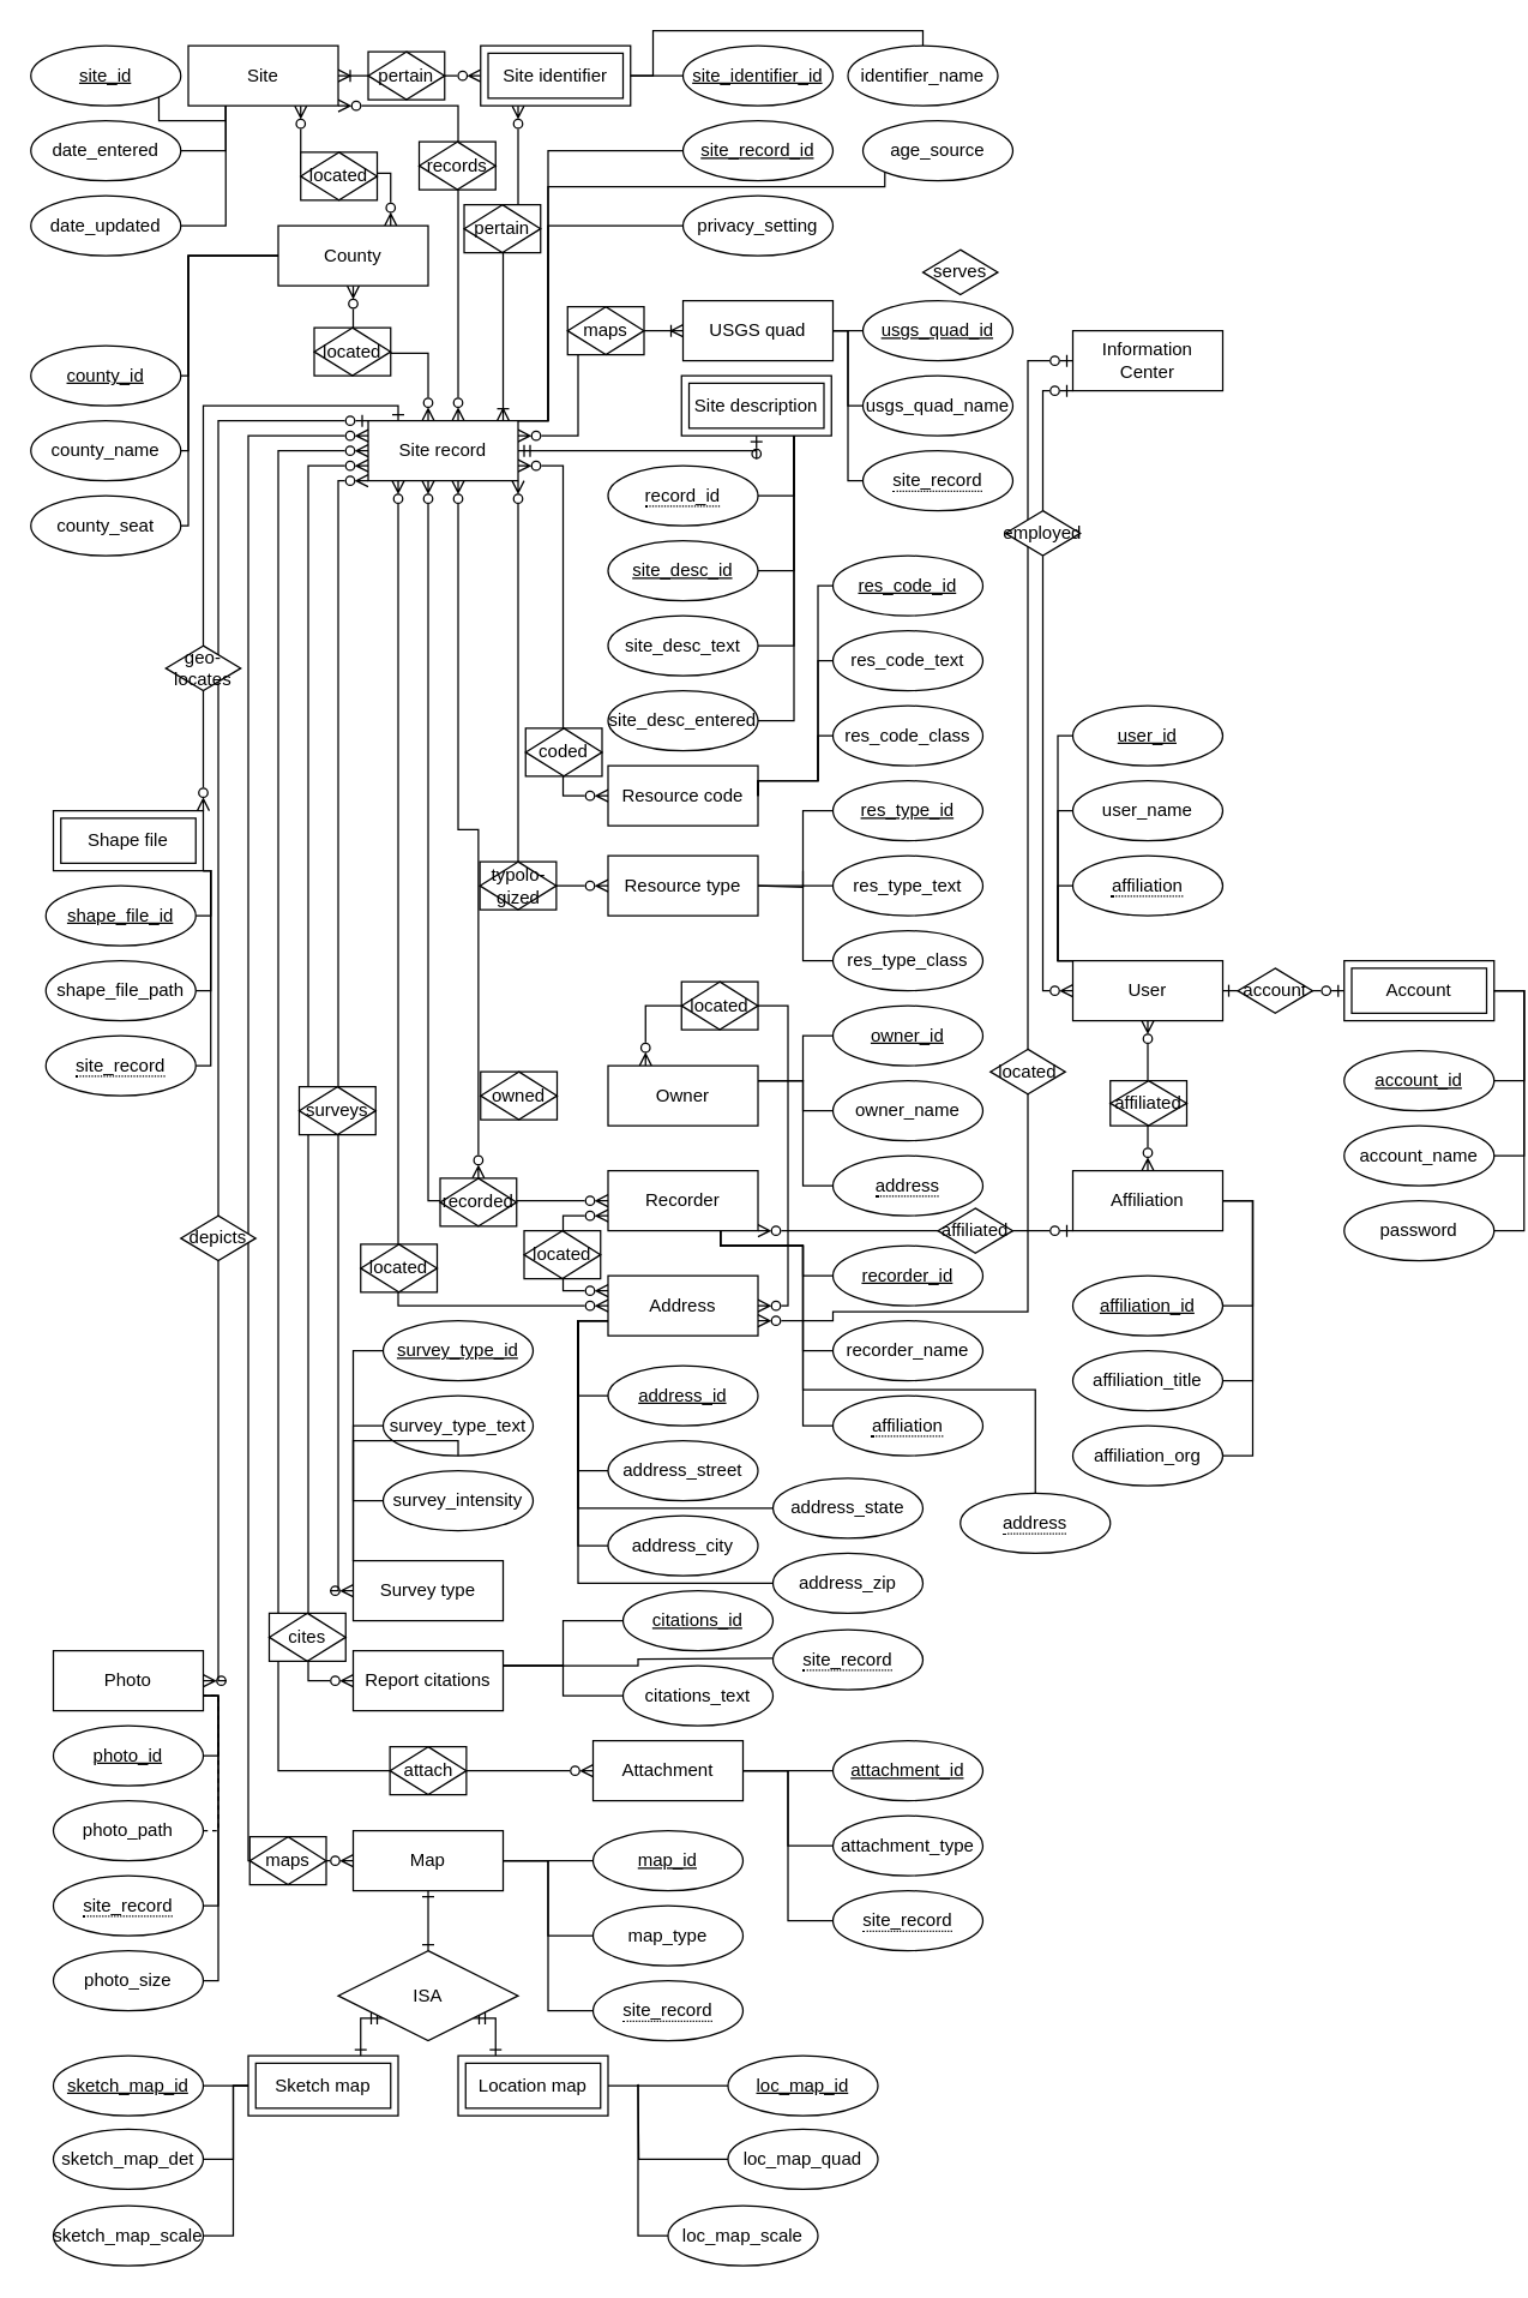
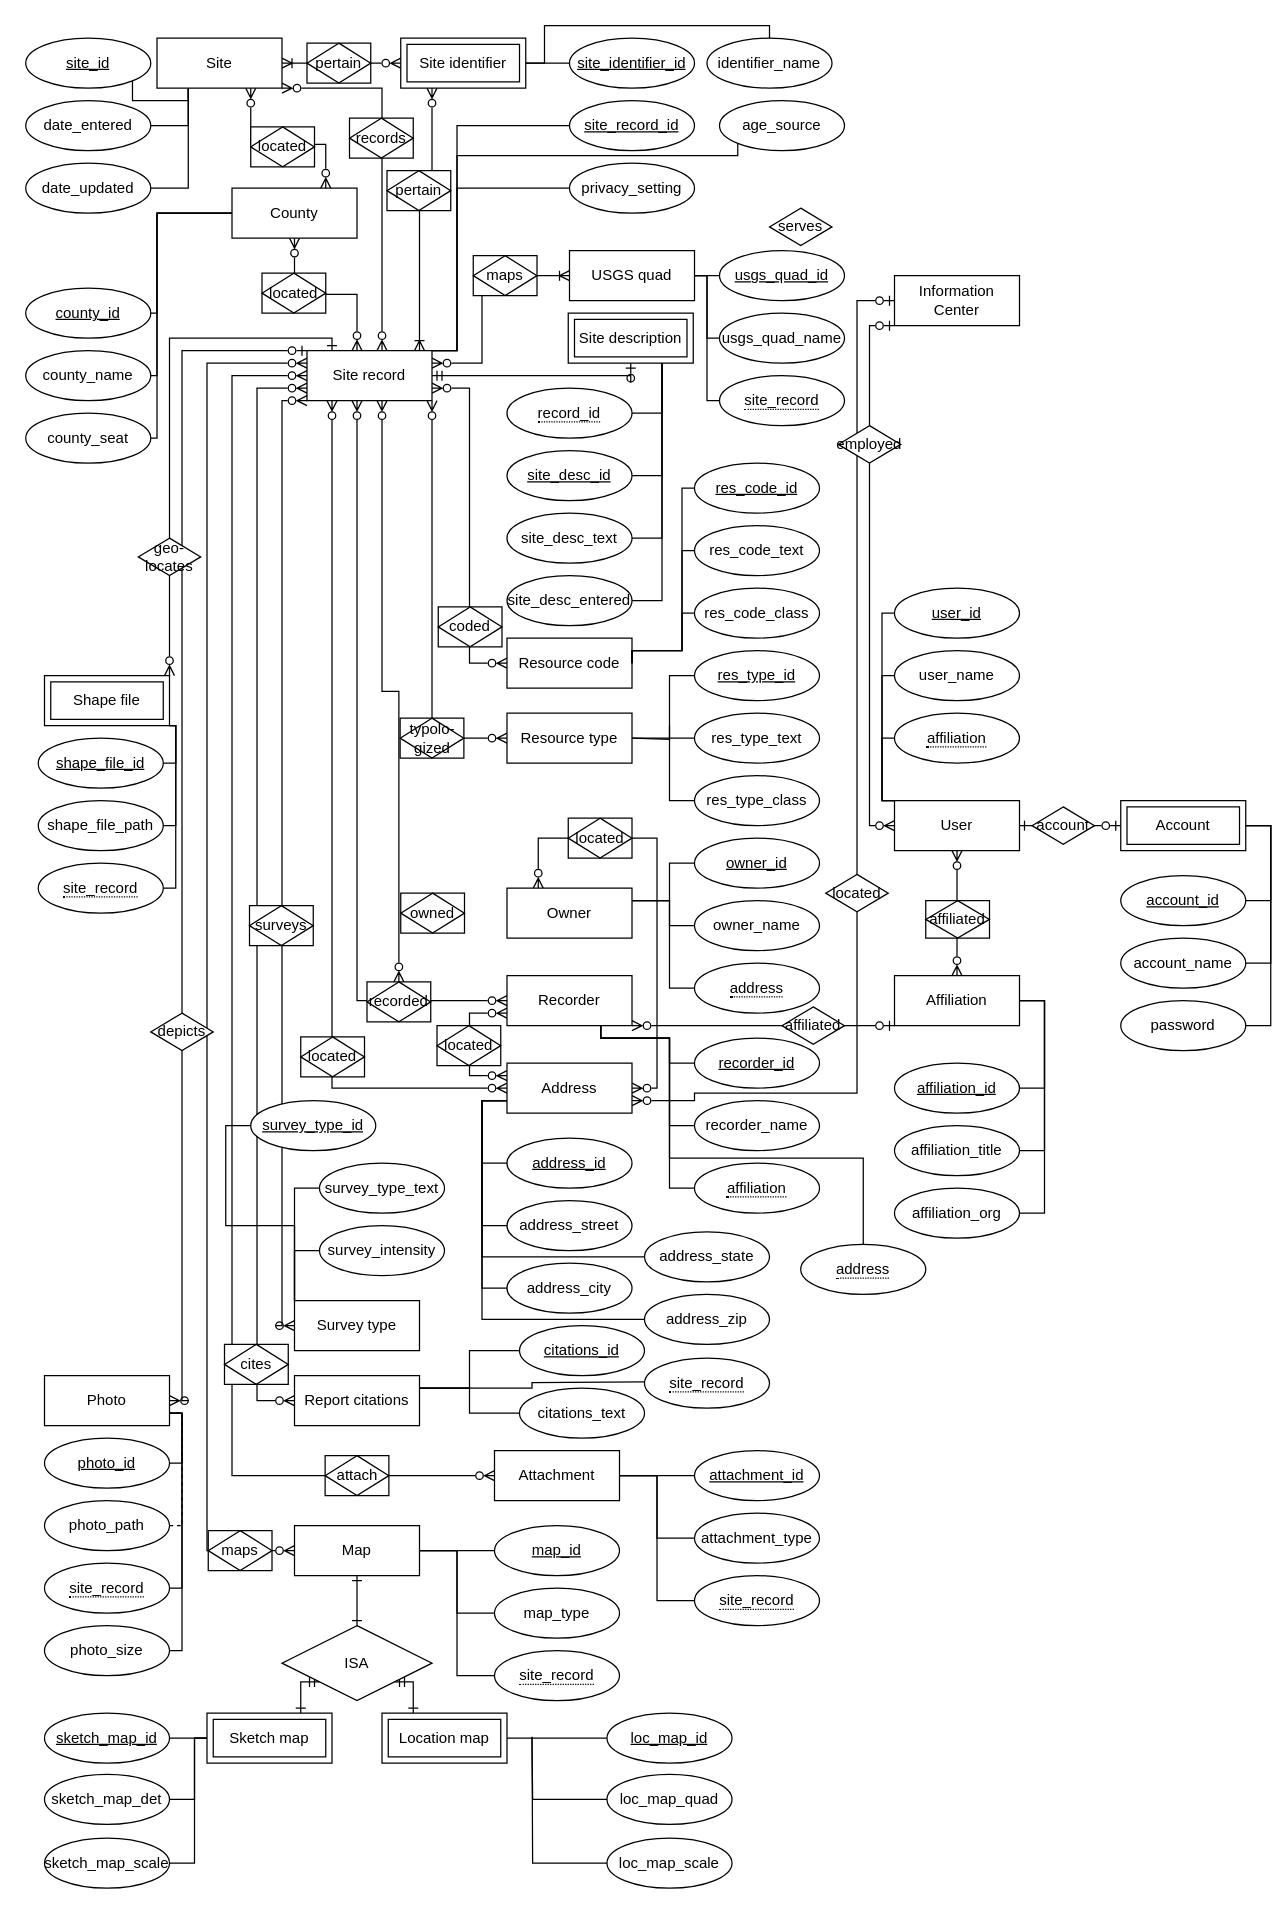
- <mxCell id="102" value="survey_type_id" style="ellipse;whiteSpace=wrap;html=1;align=center;fontStyle=4;" vertex="1" parent="1"><mxGeometry x="255" y="880" width="100" height="40" as="geometry" /></mxCell>
+ <mxCell id="102" value="survey_type_id" style="ellipse;whiteSpace=wrap;html=1;align=center;fontStyle=4;" vertex="1" parent="1"><mxGeometry x="200" y="880" width="100" height="40" as="geometry" /></mxCell>
- <mxCell id="125" style="edgeStyle=orthogonalEdgeStyle;rounded=0;orthogonalLoop=1;jettySize=auto;html=1;exitX=0;exitY=0.5;exitDx=0;exitDy=0;endArrow=none;endFill=0;" edge="1" parent="1" source="126" target="124"><mxGeometry relative="1" as="geometry" /></mxCell>
+ <mxCell id="125" style="edgeStyle=orthogonalEdgeStyle;rounded=0;orthogonalLoop=1;jettySize=auto;html=1;exitX=0;exitY=0.5;exitDx=0;exitDy=0;entryX=0;entryY=0;entryDx=0;entryDy=0;endArrow=none;endFill=0;" edge="1" parent="1" source="126" target="41"><mxGeometry relative="1" as="geometry" /></mxCell>
- <mxCell id="137" value="loc_map_scale" style="ellipse;whiteSpace=wrap;html=1;align=center;" vertex="1" parent="1"><mxGeometry x="445" y="1470" width="100" height="40" as="geometry" /></mxCell>
+ <mxCell id="137" value="loc_map_scale" style="ellipse;whiteSpace=wrap;html=1;align=center;" vertex="1" parent="1"><mxGeometry x="485" y="1470" width="100" height="40" as="geometry" /></mxCell>
